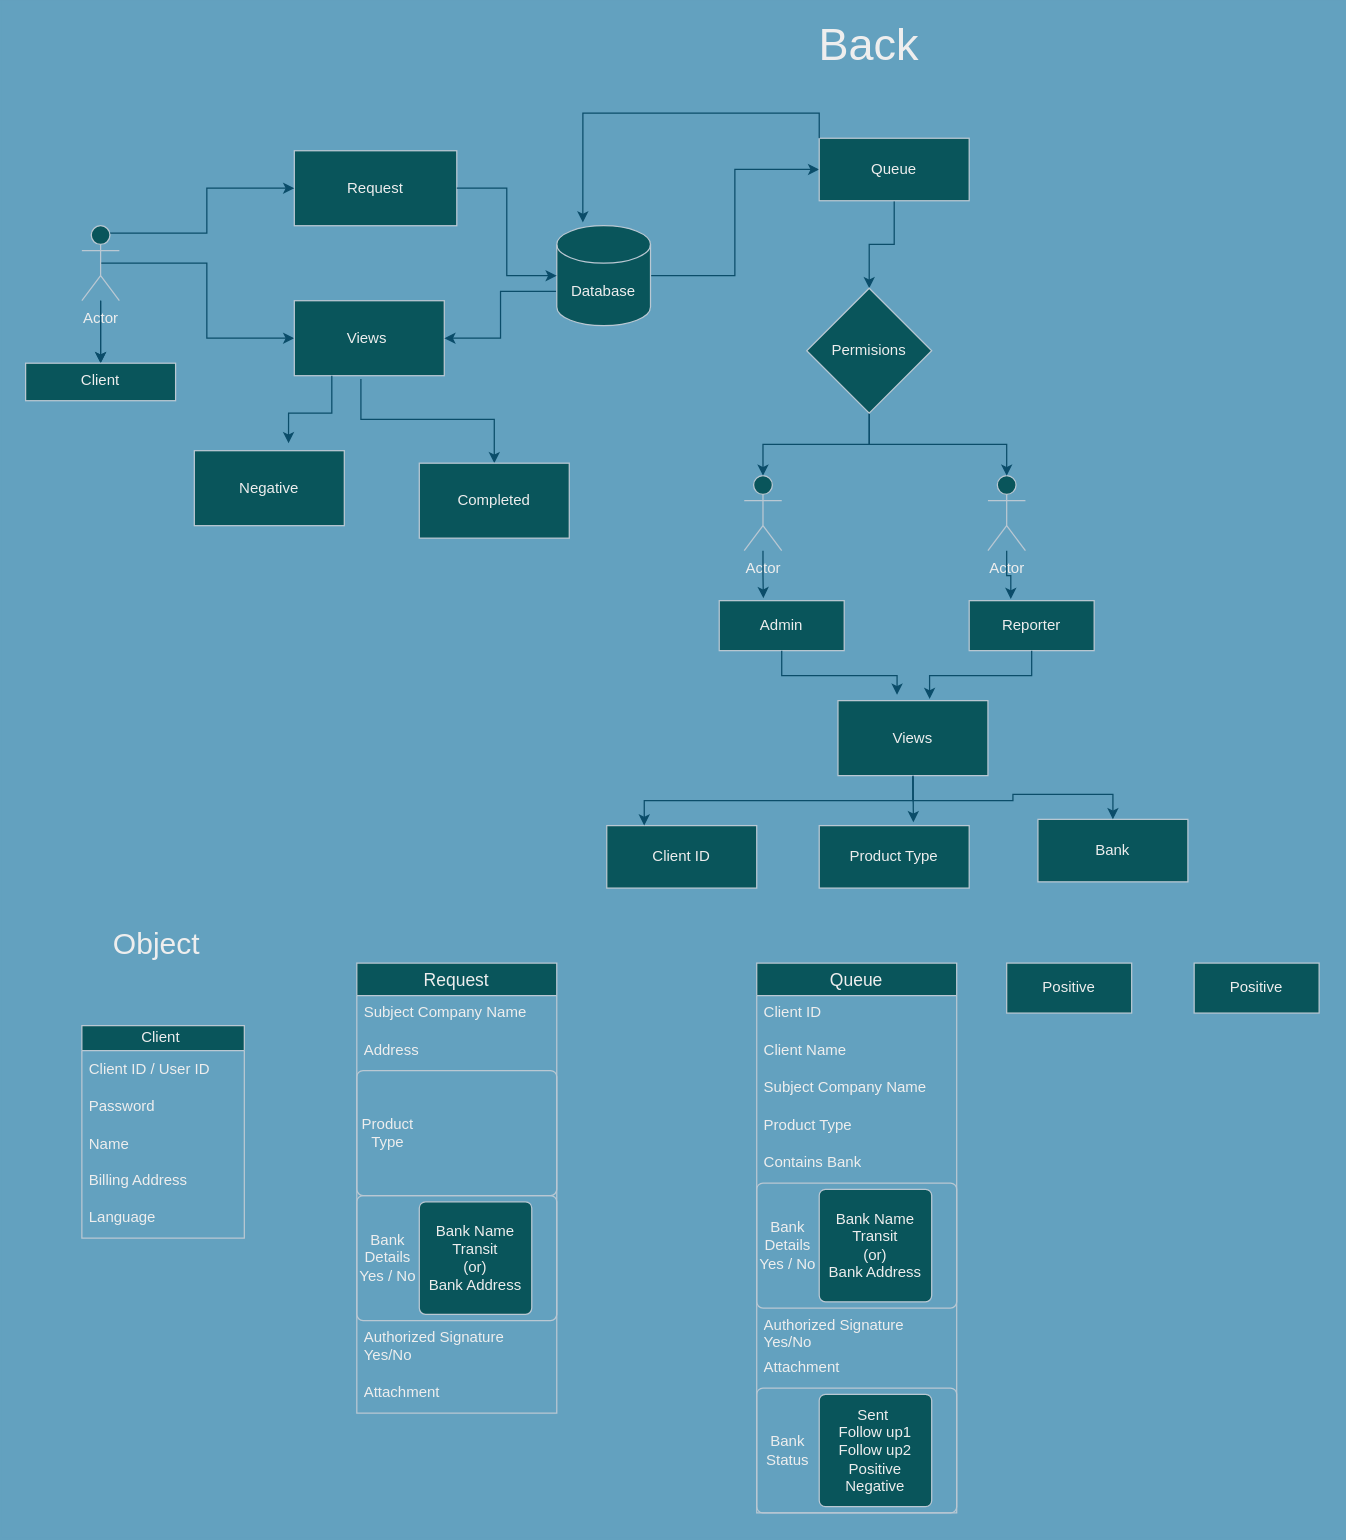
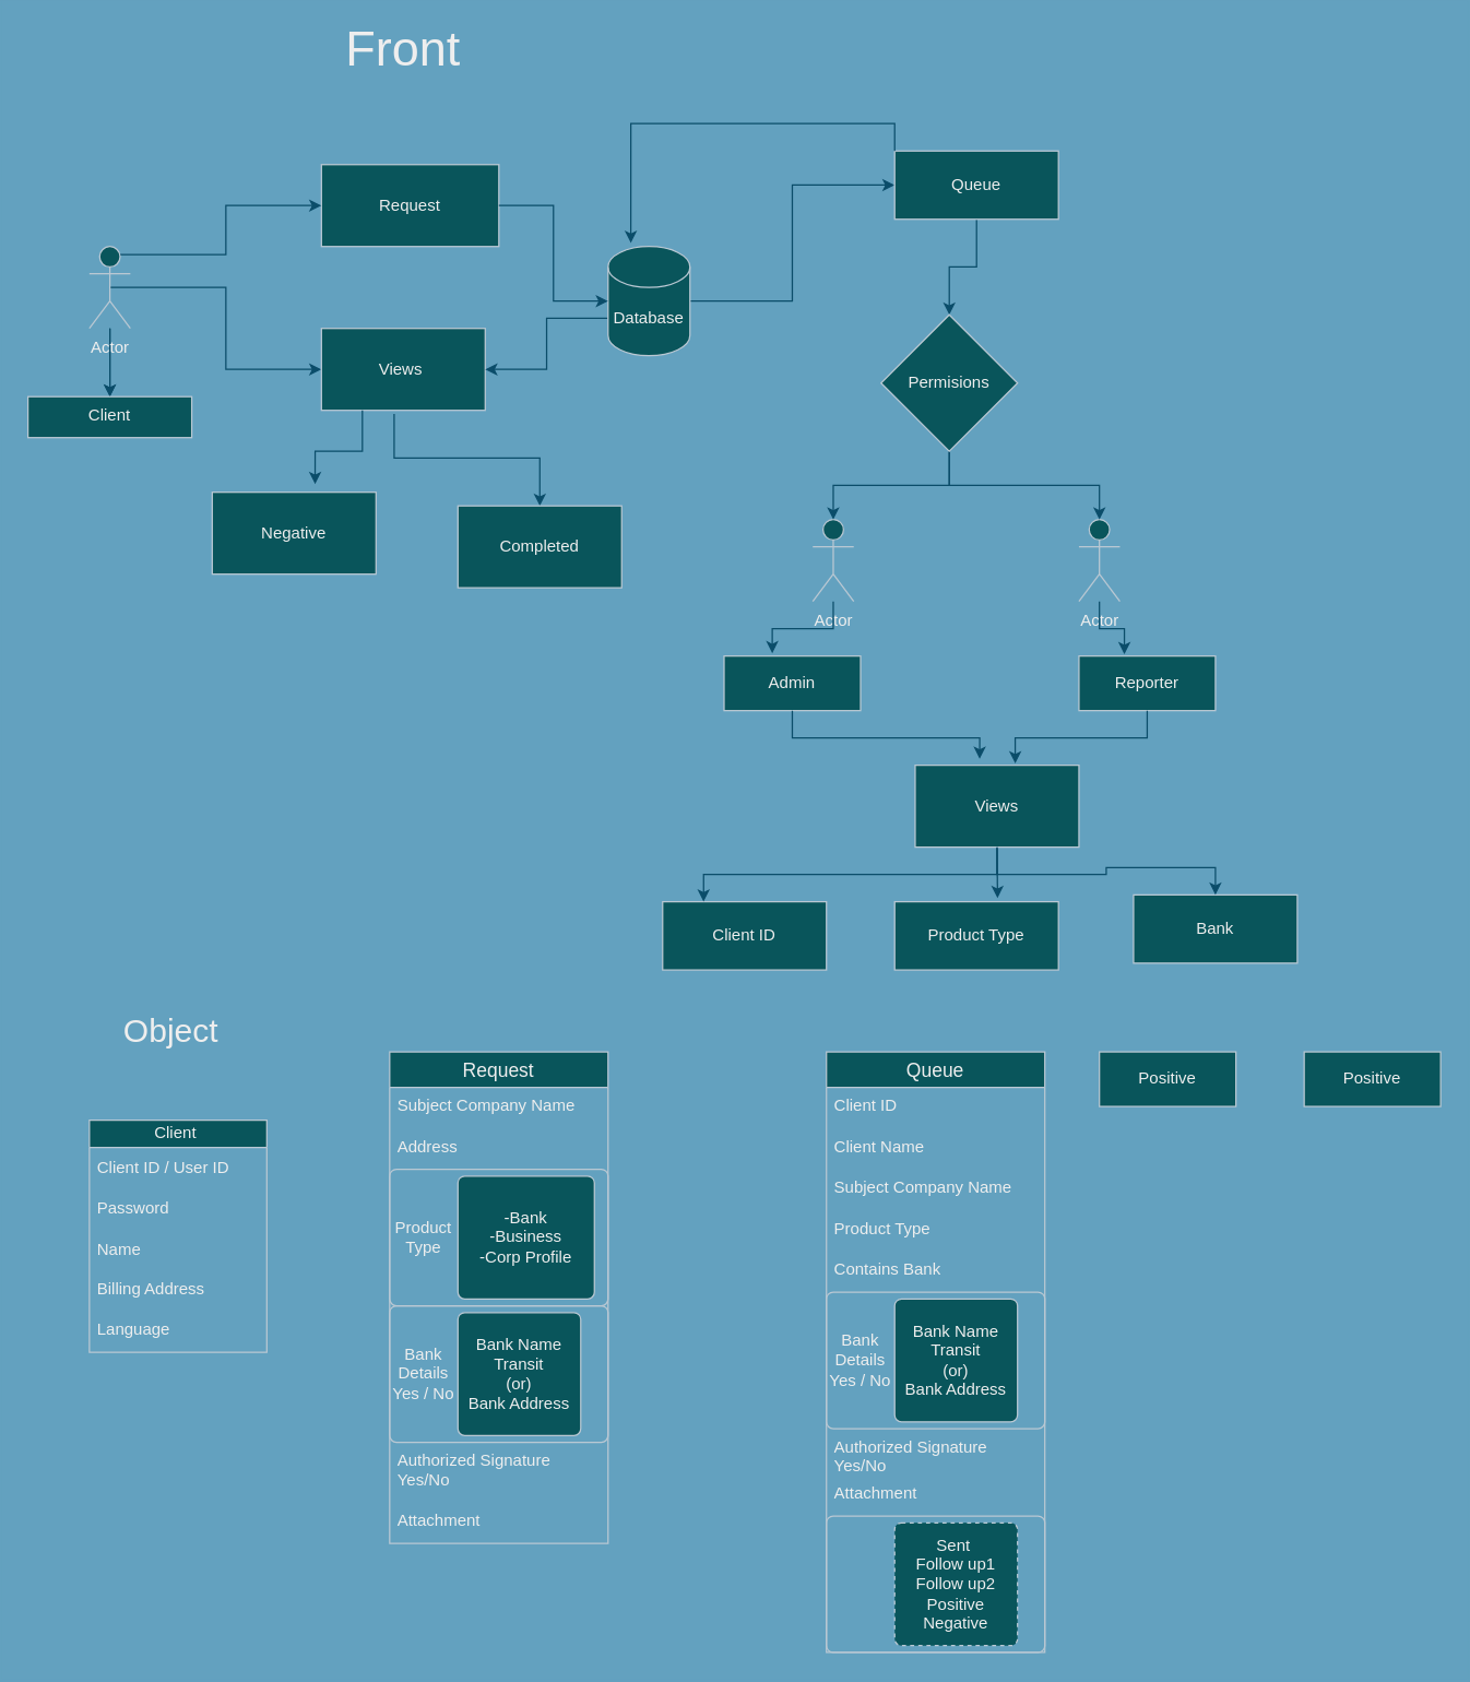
+ <mxCell id="27" value="&lt;font style=&quot;font-size: 36px;&quot;&gt;Front&lt;/font&gt;" style="text;html=1;align=center;verticalAlign=middle;whiteSpace=wrap;rounded=0;labelBackgroundColor=none;fontColor=#EEEEEE;" vertex="1" parent="1"><mxGeometry x="255" y="20" width="80" height="30" as="geometry" /></mxCell>
- <mxCell id="28" value="&lt;font style=&quot;font-size: 36px;&quot;&gt;Back&lt;/font&gt;" style="text;html=1;align=center;verticalAlign=middle;whiteSpace=wrap;rounded=0;labelBackgroundColor=none;fontColor=#EEEEEE;" vertex="1" parent="1"><mxGeometry x="655" y="20" width="80" height="30" as="geometry" /></mxCell>
- <mxCell id="16" value="Database" style="shape=cylinder3;whiteSpace=wrap;html=1;boundedLbl=1;backgroundOutline=1;size=15;labelBackgroundColor=none;fillColor=#09555B;strokeColor=#BAC8D3;fontColor=#EEEEEE;" vertex="1" parent="1"><mxGeometry x="445" y="180" width="75" height="80" as="geometry" /></mxCell>
+ <mxCell id="16" value="Database" style="shape=cylinder3;whiteSpace=wrap;html=1;boundedLbl=1;backgroundOutline=1;size=15;labelBackgroundColor=none;fillColor=#09555B;strokeColor=#BAC8D3;fontColor=#EEEEEE;" vertex="1" parent="1"><mxGeometry x="445" y="180" width="60" height="80" as="geometry" /></mxCell>
- <mxCell id="25" value="Admin" style="rounded=0;whiteSpace=wrap;html=1;labelBackgroundColor=none;fillColor=#09555B;strokeColor=#BAC8D3;fontColor=#EEEEEE;" vertex="1" parent="1"><mxGeometry x="575" y="480" width="100" height="40" as="geometry" /></mxCell>
+ <mxCell id="25" value="Admin" style="rounded=0;whiteSpace=wrap;html=1;labelBackgroundColor=none;fillColor=#09555B;strokeColor=#BAC8D3;fontColor=#EEEEEE;" vertex="1" parent="1"><mxGeometry x="530" y="480" width="100" height="40" as="geometry" /></mxCell>
- <mxCell id="26" value="Reporter" style="rounded=0;whiteSpace=wrap;html=1;labelBackgroundColor=none;fillColor=#09555B;strokeColor=#BAC8D3;fontColor=#EEEEEE;" vertex="1" parent="1"><mxGeometry x="775" y="480" width="100" height="40" as="geometry" /></mxCell>
+ <mxCell id="26" value="Reporter" style="rounded=0;whiteSpace=wrap;html=1;labelBackgroundColor=none;fillColor=#09555B;strokeColor=#BAC8D3;fontColor=#EEEEEE;" vertex="1" parent="1"><mxGeometry x="790" y="480" width="100" height="40" as="geometry" /></mxCell>
+ <mxCell id="44" value="-Bank&lt;div&gt;-Business&lt;/div&gt;&lt;div&gt;-Corp Profile&lt;/div&gt;" style="rounded=1;absoluteArcSize=1;html=1;arcSize=10;whiteSpace=wrap;points=[];strokeColor=#BAC8D3;fillColor=#09555B;labelBackgroundColor=none;fontColor=#EEEEEE;" vertex="1" parent="42"><mxGeometry x="50" y="5" width="100" height="90" as="geometry" /></mxCell>
- <mxCell id="62" value="Bank Status" style="html=1;shape=mxgraph.er.anchor;whiteSpace=wrap;labelBackgroundColor=none;fillColor=#09555B;strokeColor=#BAC8D3;fontColor=#EEEEEE;" vertex="1" parent="61"><mxGeometry width="50" height="100" as="geometry" /></mxCell>
- <mxCell id="63" value="Sent&amp;nbsp;&lt;div&gt;Follow up1&lt;/div&gt;&lt;div&gt;Follow up2&lt;/div&gt;&lt;div&gt;Positive&lt;/div&gt;&lt;div&gt;Negative&lt;/div&gt;" style="rounded=1;absoluteArcSize=1;html=1;arcSize=10;whiteSpace=wrap;points=[];strokeColor=#BAC8D3;fillColor=#09555B;labelBackgroundColor=none;fontColor=#EEEEEE;" vertex="1" parent="61"><mxGeometry x="50" y="5" width="90" height="90" as="geometry" /></mxCell>
+ <mxCell id="63" value="Sent&amp;nbsp;&lt;div&gt;Follow up1&lt;/div&gt;&lt;div&gt;Follow up2&lt;/div&gt;&lt;div&gt;Positive&lt;/div&gt;&lt;div&gt;Negative&lt;/div&gt;" style="rounded=1;absoluteArcSize=1;html=1;arcSize=10;whiteSpace=wrap;points=[];strokeColor=#BAC8D3;fillColor=#09555B;labelBackgroundColor=none;fontColor=#EEEEEE;dashed=1;" vertex="1" parent="61"><mxGeometry x="50" y="5" width="90" height="90" as="geometry" /></mxCell>
